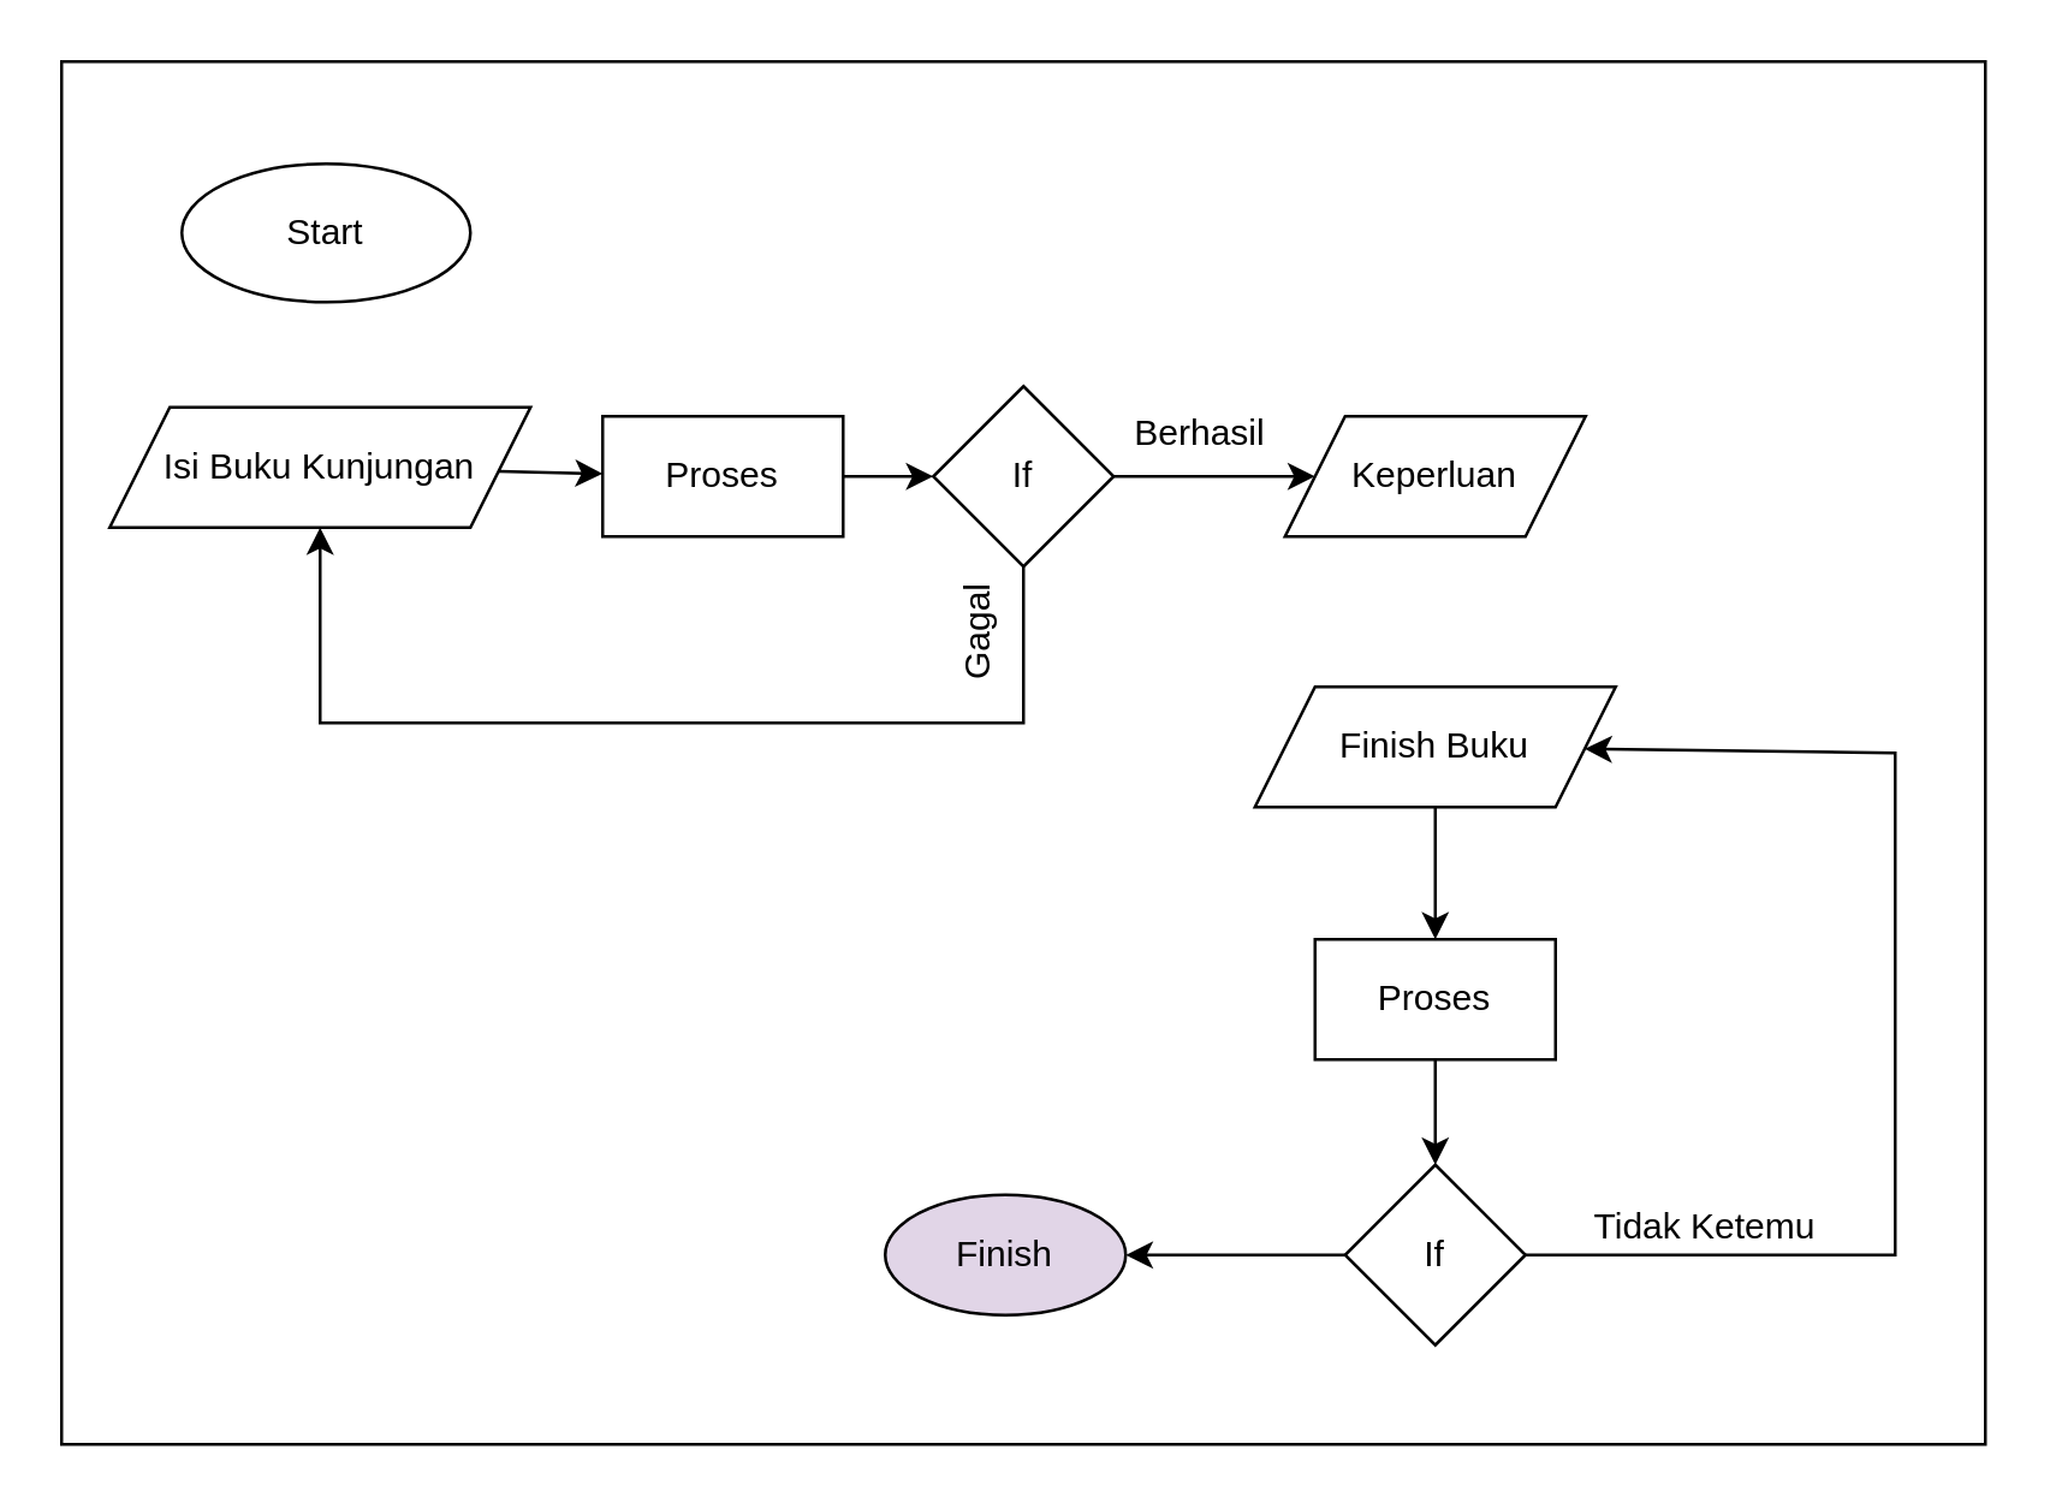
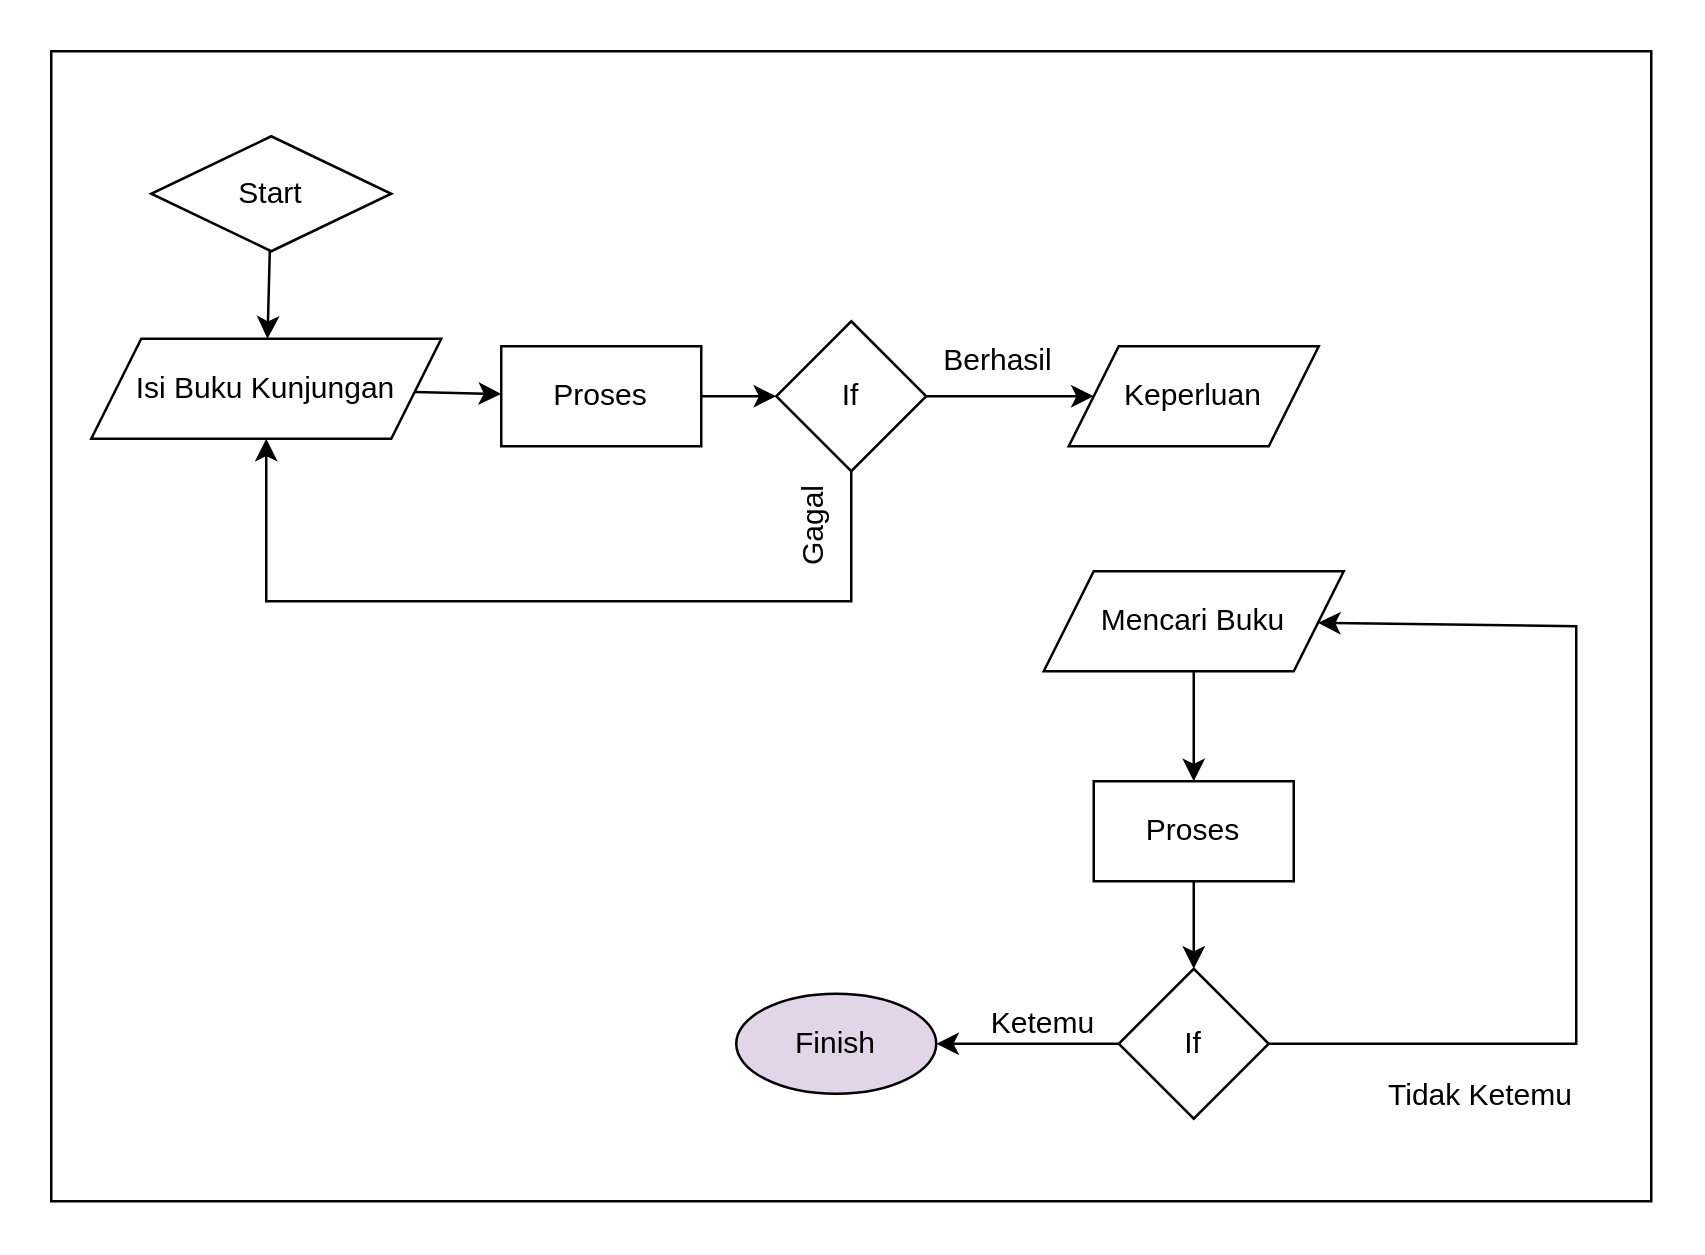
- <mxCell id="3" value="Start" style="ellipse;whiteSpace=wrap;html=1;" vertex="1" parent="1"><mxGeometry x="60" y="54" width="96" height="46" as="geometry" /></mxCell>
+ <mxCell id="3" value="Start" style="rhombus;whiteSpace=wrap;html=1;" vertex="1" parent="1"><mxGeometry x="60" y="54" width="96" height="46" as="geometry" /></mxCell>
+ <mxCell id="8" value="" style="endArrow=classic;html=1;rounded=0;" edge="1" parent="1" source="3" target="4"><mxGeometry width="50" height="50" relative="1" as="geometry"><mxPoint x="330" y="220" as="sourcePoint" /><mxPoint x="380" y="170" as="targetPoint" /></mxGeometry></mxCell>
- <mxCell id="5" value="Finish Buku" style="shape=parallelogram;perimeter=parallelogramPerimeter;whiteSpace=wrap;html=1;fixedSize=1;" vertex="1" parent="1"><mxGeometry x="417" y="228" width="120" height="40" as="geometry" /></mxCell>
+ <mxCell id="5" value="Mencari Buku" style="shape=parallelogram;perimeter=parallelogramPerimeter;whiteSpace=wrap;html=1;fixedSize=1;" vertex="1" parent="1"><mxGeometry x="417" y="228" width="120" height="40" as="geometry" /></mxCell>
- <mxCell id="20" value="Tidak Ketemu" style="text;html=1;strokeColor=none;fillColor=none;align=center;verticalAlign=middle;whiteSpace=wrap;rounded=0;" vertex="1" parent="1"><mxGeometry x="527" y="393" width="80" height="30" as="geometry" /></mxCell>
+ <mxCell id="20" value="Tidak Ketemu" style="text;html=1;strokeColor=none;fillColor=none;align=center;verticalAlign=middle;whiteSpace=wrap;rounded=0;" vertex="1" parent="1"><mxGeometry x="552" y="423" width="80" height="30" as="geometry" /></mxCell>
+ <mxCell id="24" value="Ketemu" style="text;html=1;strokeColor=none;fillColor=none;align=center;verticalAlign=middle;whiteSpace=wrap;rounded=0;" vertex="1" parent="1"><mxGeometry x="387" y="394" width="60" height="30" as="geometry" /></mxCell>
